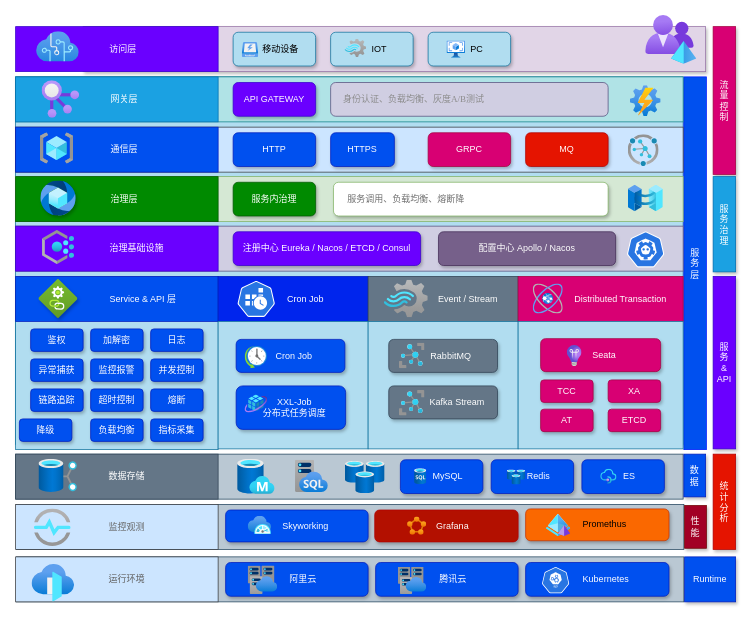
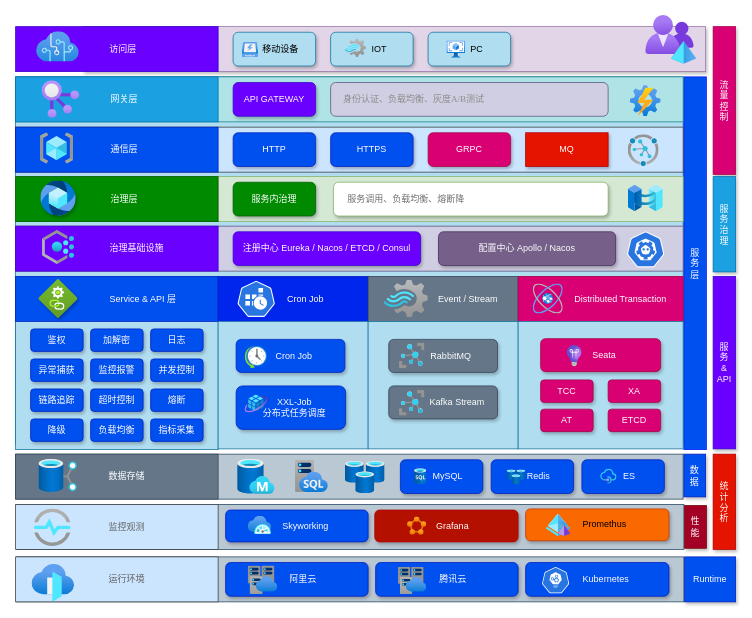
- <mxCell id="23" value="HTTPS" style="rounded=1;whiteSpace=wrap;html=1;fillColor=#0050ef;strokeColor=#001DBC;shadow=1;fontColor=#ffffff;" vertex="1" parent="1"><mxGeometry x="440" y="176.5" width="85" height="45" as="geometry" /></mxCell>
+ <mxCell id="23" value="HTTPS" style="rounded=1;whiteSpace=wrap;html=1;fillColor=#0050ef;strokeColor=#001DBC;shadow=1;fontColor=#ffffff;" vertex="1" parent="1"><mxGeometry x="440" y="176.5" width="110" height="45" as="geometry" /></mxCell>
- <mxCell id="26" value="MQ" style="rounded=1;whiteSpace=wrap;html=1;fillColor=#e51400;strokeColor=#B20000;shadow=1;fontColor=#ffffff;" vertex="1" parent="1"><mxGeometry x="700" y="176.5" width="110" height="45" as="geometry" /></mxCell>
+ <mxCell id="26" value="MQ" style="whiteSpace=wrap;html=1;fillColor=#e51400;strokeColor=#B20000;shadow=1;fontColor=#ffffff;rounded=0;" vertex="1" parent="1"><mxGeometry x="700" y="176.5" width="110" height="45" as="geometry" /></mxCell>
- <mxCell id="47" value="降级" style="rounded=1;whiteSpace=wrap;html=1;fillColor=#0050ef;strokeColor=#001DBC;shadow=1;fontColor=#ffffff;" vertex="1" parent="1"><mxGeometry x="25" y="558" width="70" height="30" as="geometry" /></mxCell>
+ <mxCell id="47" value="降级" style="rounded=1;whiteSpace=wrap;html=1;fillColor=#0050ef;strokeColor=#001DBC;shadow=1;fontColor=#ffffff;" vertex="1" parent="1"><mxGeometry x="40" y="558" width="70" height="30" as="geometry" /></mxCell>
